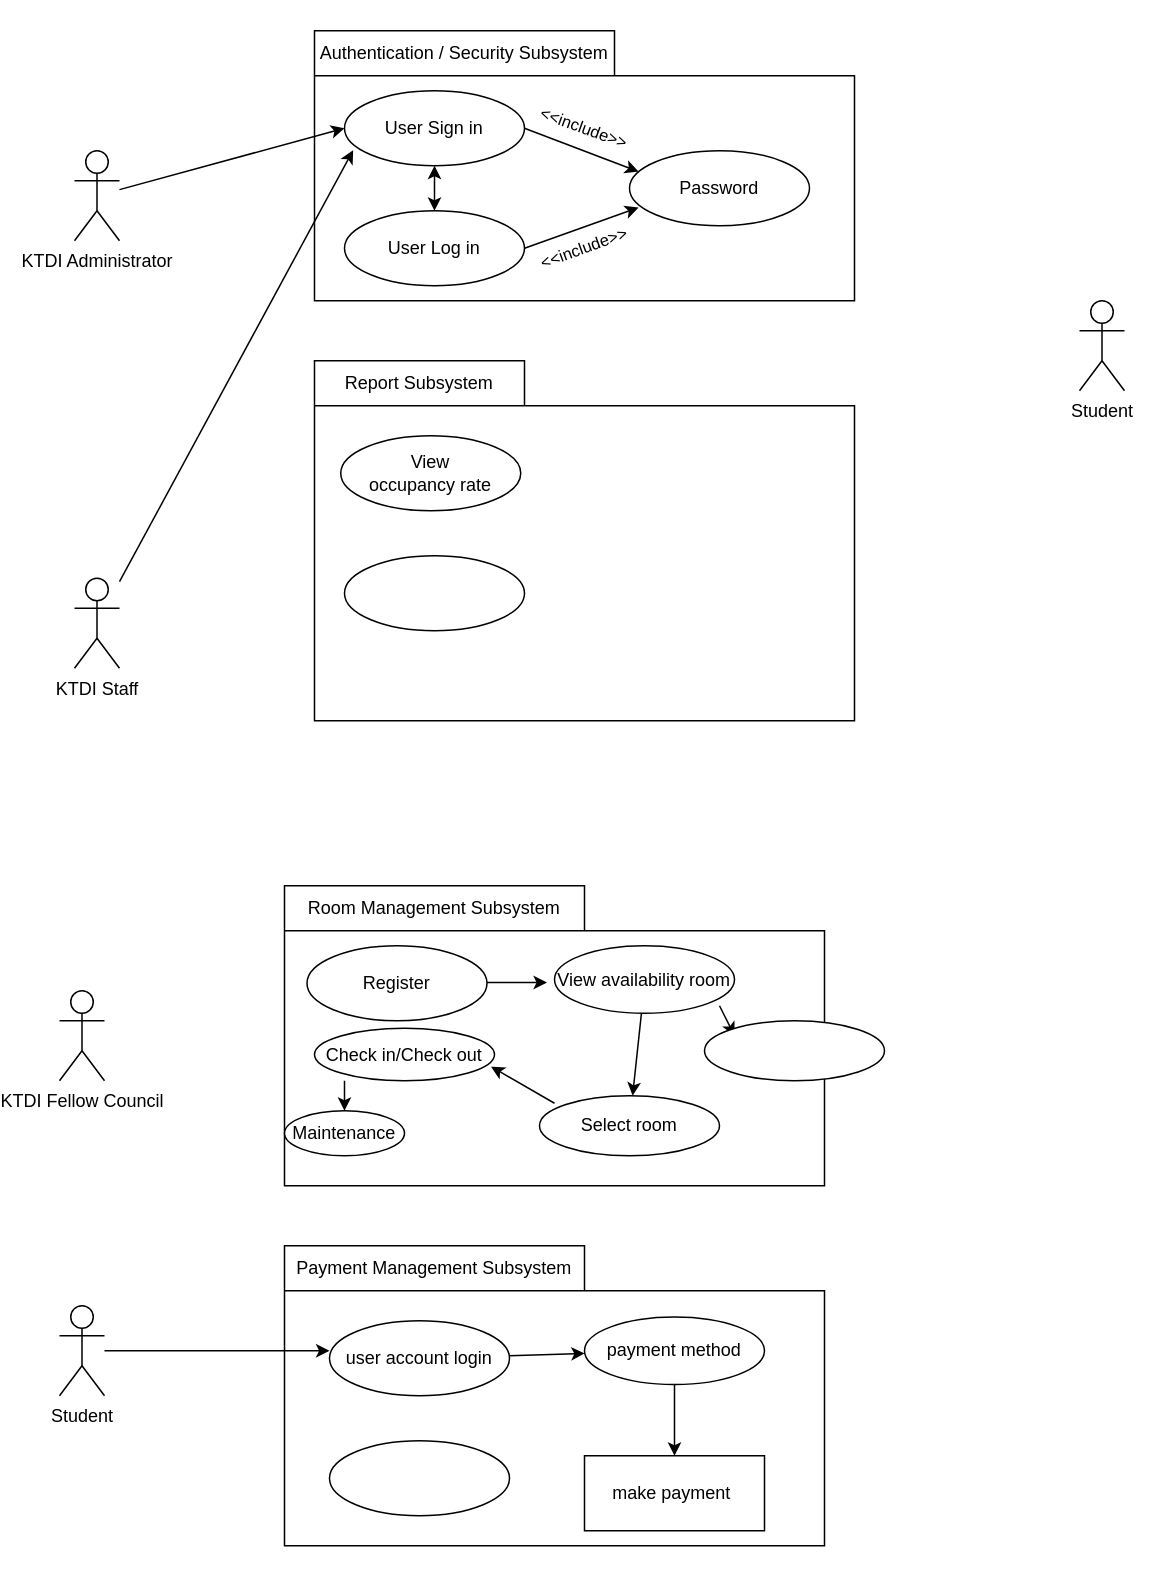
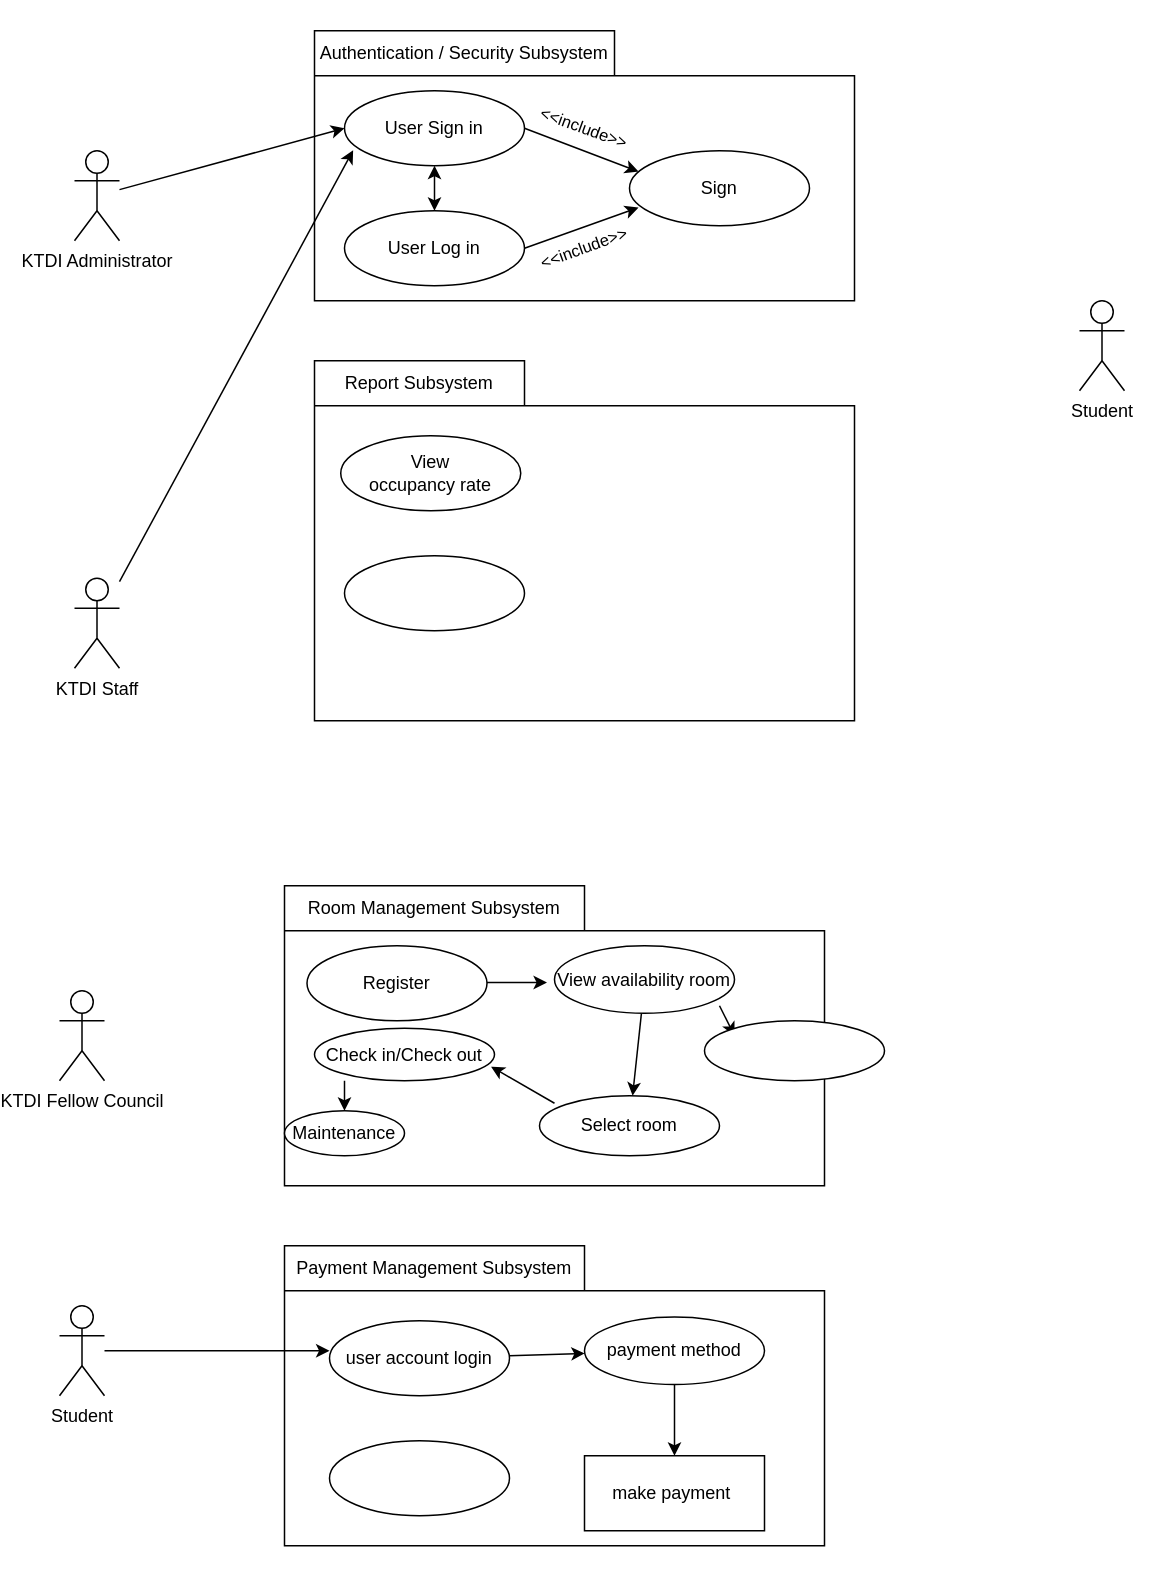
- <mxCell id="22" value="Password" style="text;html=1;strokeColor=none;fillColor=none;align=center;verticalAlign=middle;whiteSpace=wrap;rounded=0;" vertex="1" parent="1"><mxGeometry x="425" y="110" width="70" height="30" as="geometry" /></mxCell>
+ <mxCell id="22" value="Sign" style="text;html=1;strokeColor=none;fillColor=none;align=center;verticalAlign=middle;whiteSpace=wrap;rounded=0;" vertex="1" parent="1"><mxGeometry x="425" y="110" width="70" height="30" as="geometry" /></mxCell>
